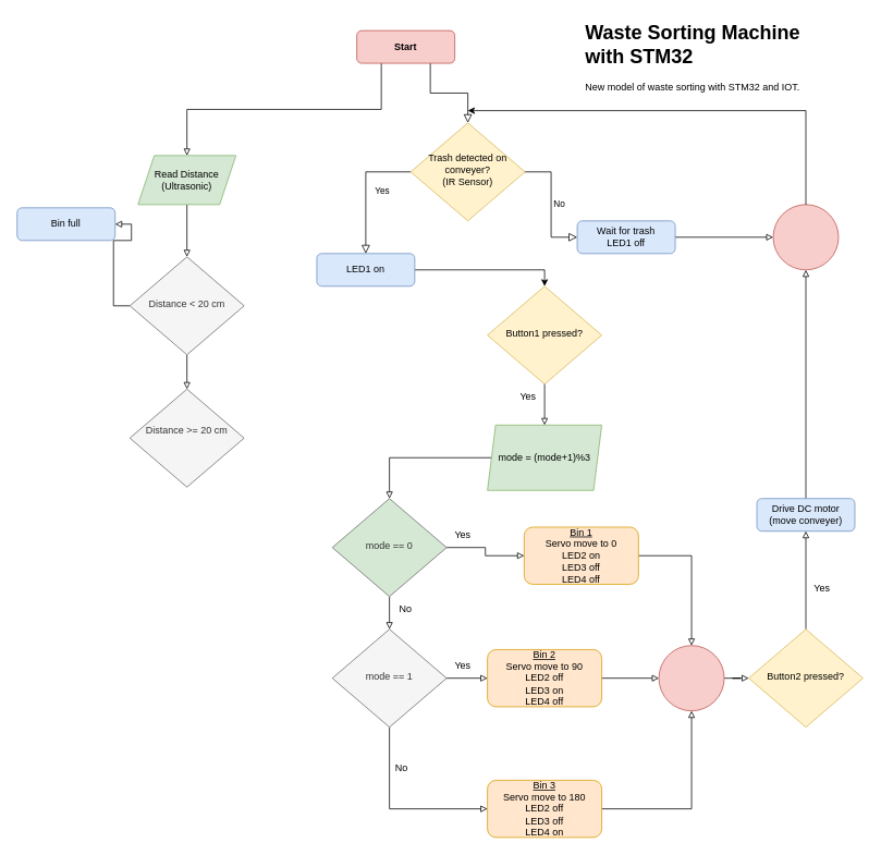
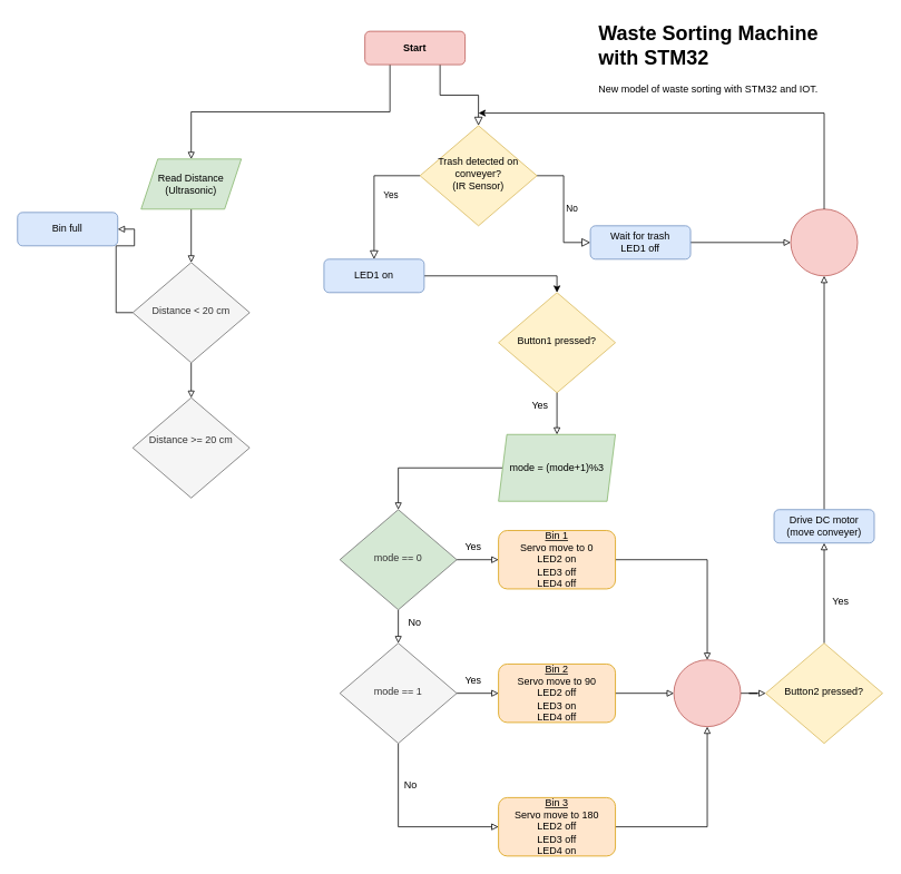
- <mxCell id="25" value="&lt;u&gt;Bin 1&lt;/u&gt;&lt;br&gt;Servo move to 0&lt;br&gt;LED2 on&lt;br&gt;LED3 off&lt;br&gt;LED4 off" style="rounded=1;whiteSpace=wrap;html=1;fontSize=12;fillColor=#ffe6cc;strokeColor=#d79b00;" vertex="1" parent="1"><mxGeometry x="641" y="645" width="140" height="70" as="geometry" /></mxCell>
+ <mxCell id="25" value="&lt;u&gt;Bin 1&lt;/u&gt;&lt;br&gt;Servo move to 0&lt;br&gt;LED2 on&lt;br&gt;LED3 off&lt;br&gt;LED4 off" style="rounded=1;whiteSpace=wrap;html=1;fontSize=12;fillColor=#ffe6cc;strokeColor=#d79b00;" vertex="1" parent="1"><mxGeometry x="596" y="635" width="140" height="70" as="geometry" /></mxCell>
